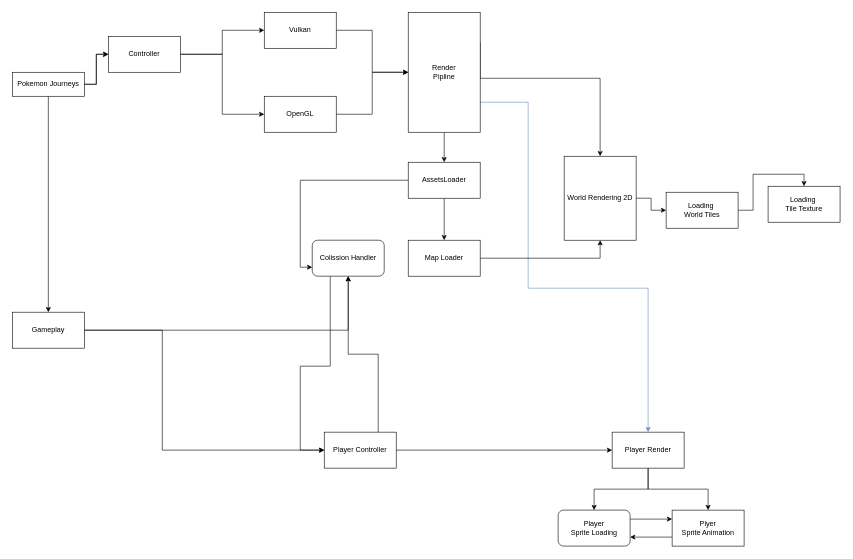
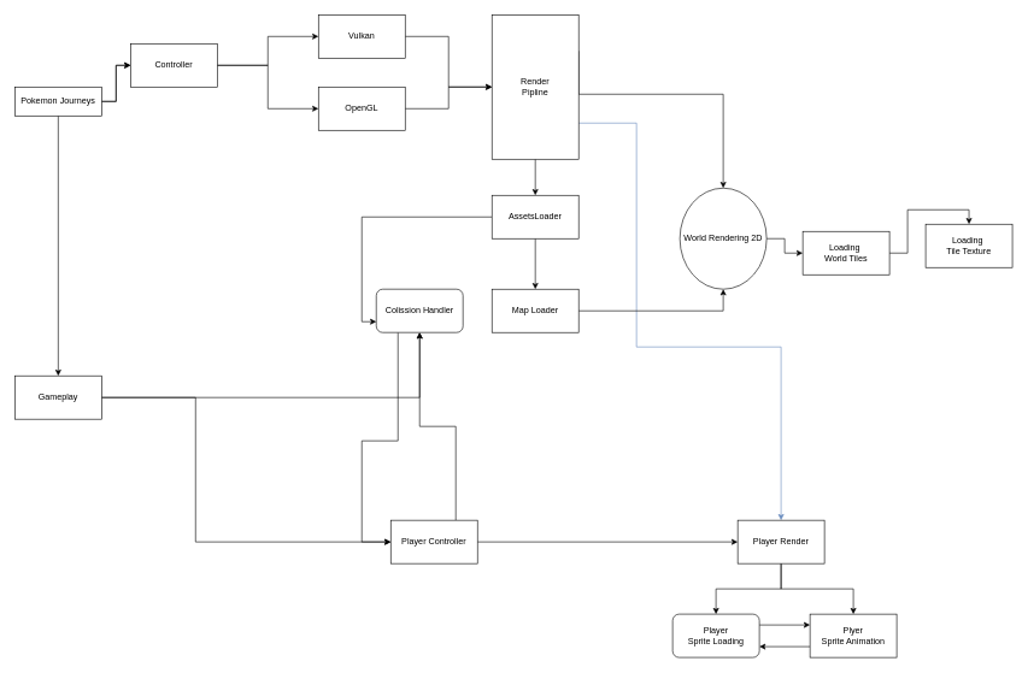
- <mxCell id="13" value="OpenGL" style="rounded=0;whiteSpace=wrap;html=1;" parent="1" vertex="1"><mxGeometry x="440" y="160" width="120" height="60" as="geometry" /></mxCell>
+ <mxCell id="13" value="OpenGL" style="rounded=0;whiteSpace=wrap;html=1;" parent="1" vertex="1"><mxGeometry x="440" y="120" width="120" height="60" as="geometry" /></mxCell>
- <mxCell id="21" value="World Rendering 2D" style="rounded=0;whiteSpace=wrap;html=1;" vertex="1" parent="1"><mxGeometry x="940" y="260" width="120" height="140" as="geometry" /></mxCell>
+ <mxCell id="21" value="World Rendering 2D" style="ellipse;whiteSpace=wrap;html=1;" vertex="1" parent="1"><mxGeometry x="940" y="260" width="120" height="140" as="geometry" /></mxCell>
